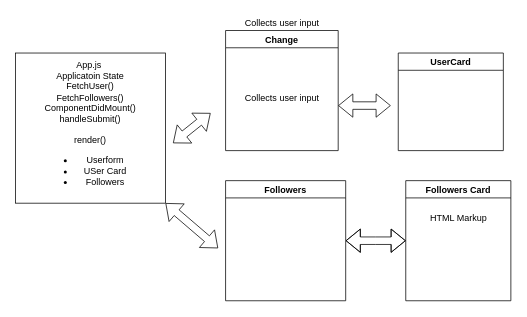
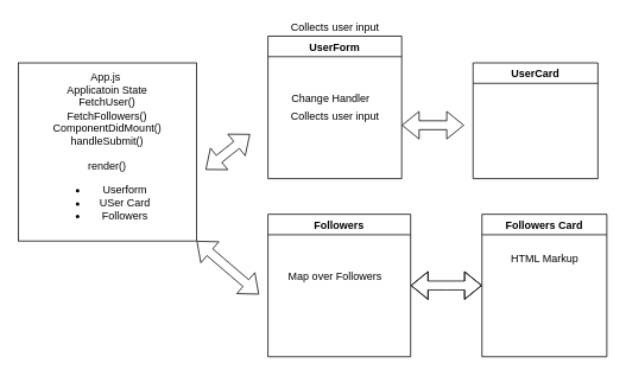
- <mxCell id="4" value="Change" style="swimlane;" vertex="1" parent="1"><mxGeometry x="300" y="40" width="150" height="160" as="geometry" /></mxCell>
+ <mxCell id="4" value="UserForm" style="swimlane;" vertex="1" parent="1"><mxGeometry x="300" y="40" width="150" height="160" as="geometry" /></mxCell>
+ <mxCell id="7" value="Change Handler" style="text;html=1;align=center;verticalAlign=middle;resizable=0;points=[];autosize=1;strokeColor=none;" vertex="1" parent="4"><mxGeometry x="20" y="60" width="100" height="20" as="geometry" /></mxCell>
+ <mxCell id="15" value="Map over Followers" style="text;html=1;align=center;verticalAlign=middle;resizable=0;points=[];autosize=1;strokeColor=none;" vertex="1" parent="1"><mxGeometry x="315" y="300" width="120" height="20" as="geometry" /></mxCell>
